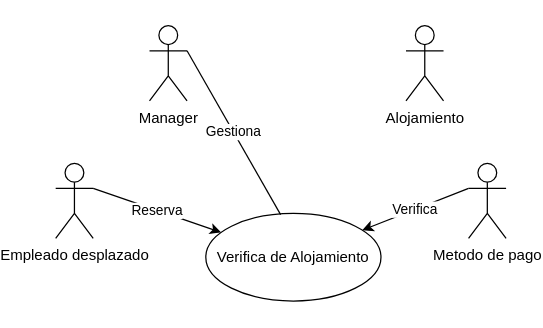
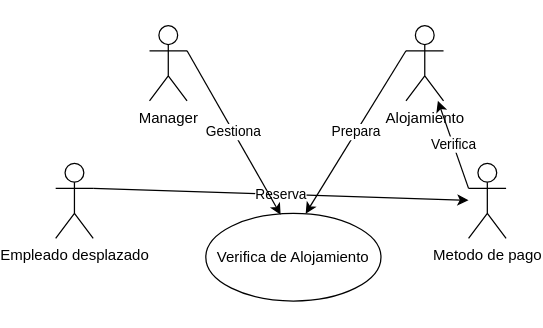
+ <mxCell id="5" value="Prepara" style="edgeStyle=none;html=1;entryX=0.57;entryY=0.003;entryDx=0;entryDy=0;exitX=0;exitY=0.333;exitDx=0;exitDy=0;exitPerimeter=0;entryPerimeter=0;" parent="1" source="6" target="2" edge="1"><mxGeometry relative="1" as="geometry" /></mxCell>
- <mxCell id="9" value="Gestiona" style="edgeStyle=none;html=1;entryX=0.427;entryY=0.014;entryDx=0;entryDy=0;exitX=1;exitY=0.333;exitDx=0;exitDy=0;exitPerimeter=0;entryPerimeter=0;endArrow=none;" edge="1" parent="1" source="10" target="2"><mxGeometry relative="1" as="geometry"><mxPoint x="120" y="100" as="sourcePoint" /></mxGeometry></mxCell>
+ <mxCell id="9" value="Gestiona" style="edgeStyle=none;html=1;entryX=0.427;entryY=0.014;entryDx=0;entryDy=0;exitX=1;exitY=0.333;exitDx=0;exitDy=0;exitPerimeter=0;entryPerimeter=0;" edge="1" parent="1" source="10" target="2"><mxGeometry relative="1" as="geometry"><mxPoint x="120" y="100" as="sourcePoint" /></mxGeometry></mxCell>
- <mxCell id="3" value="Reserva" style="edgeStyle=none;html=1;exitX=1;exitY=0.333;exitDx=0;exitDy=0;exitPerimeter=0;" parent="1" source="4" target="2" edge="1"><mxGeometry relative="1" as="geometry" /></mxCell>
+ <mxCell id="3" value="Reserva" style="edgeStyle=none;html=1;exitX=1;exitY=0.333;exitDx=0;exitDy=0;exitPerimeter=0;" parent="1" source="4" target="8" edge="1"><mxGeometry relative="1" as="geometry" /></mxCell>
- <mxCell id="7" value="Verifica" style="edgeStyle=none;html=1;exitX=0;exitY=0.333;exitDx=0;exitDy=0;exitPerimeter=0;" parent="1" source="8" target="2" edge="1"><mxGeometry relative="1" as="geometry" /></mxCell>
+ <mxCell id="7" value="Verifica" style="edgeStyle=none;html=1;exitX=0;exitY=0.333;exitDx=0;exitDy=0;exitPerimeter=0;" parent="1" source="8" target="6" edge="1"><mxGeometry relative="1" as="geometry" /></mxCell>
